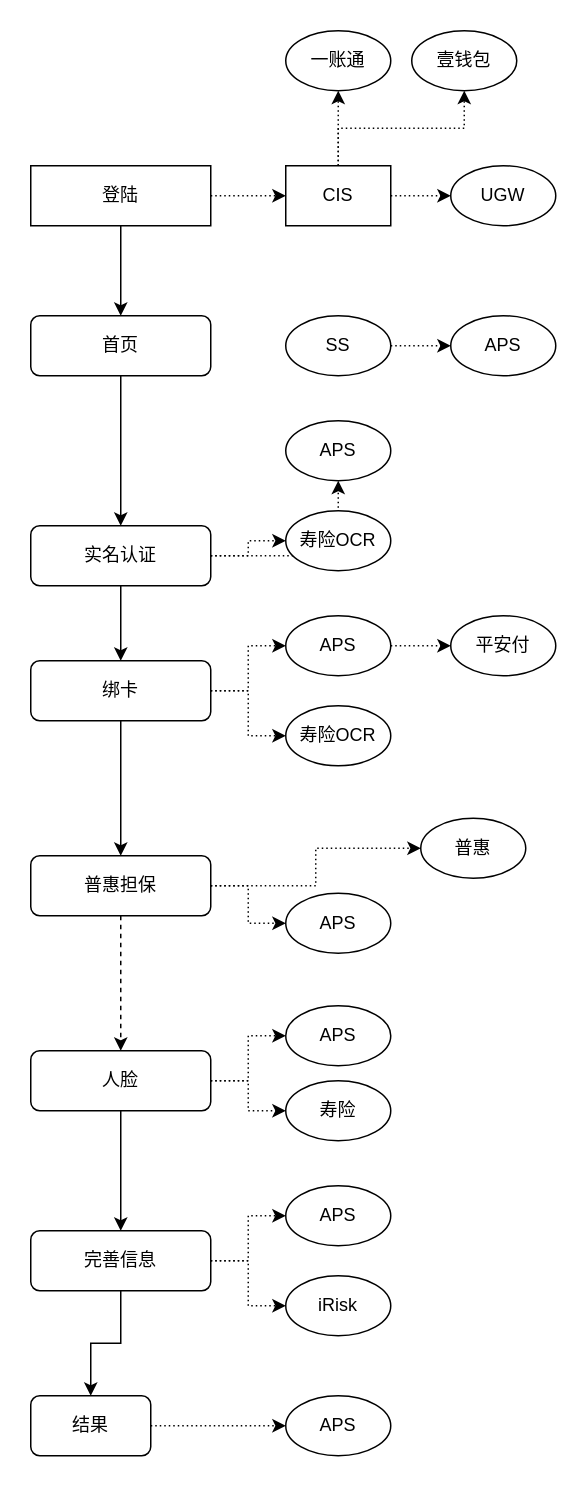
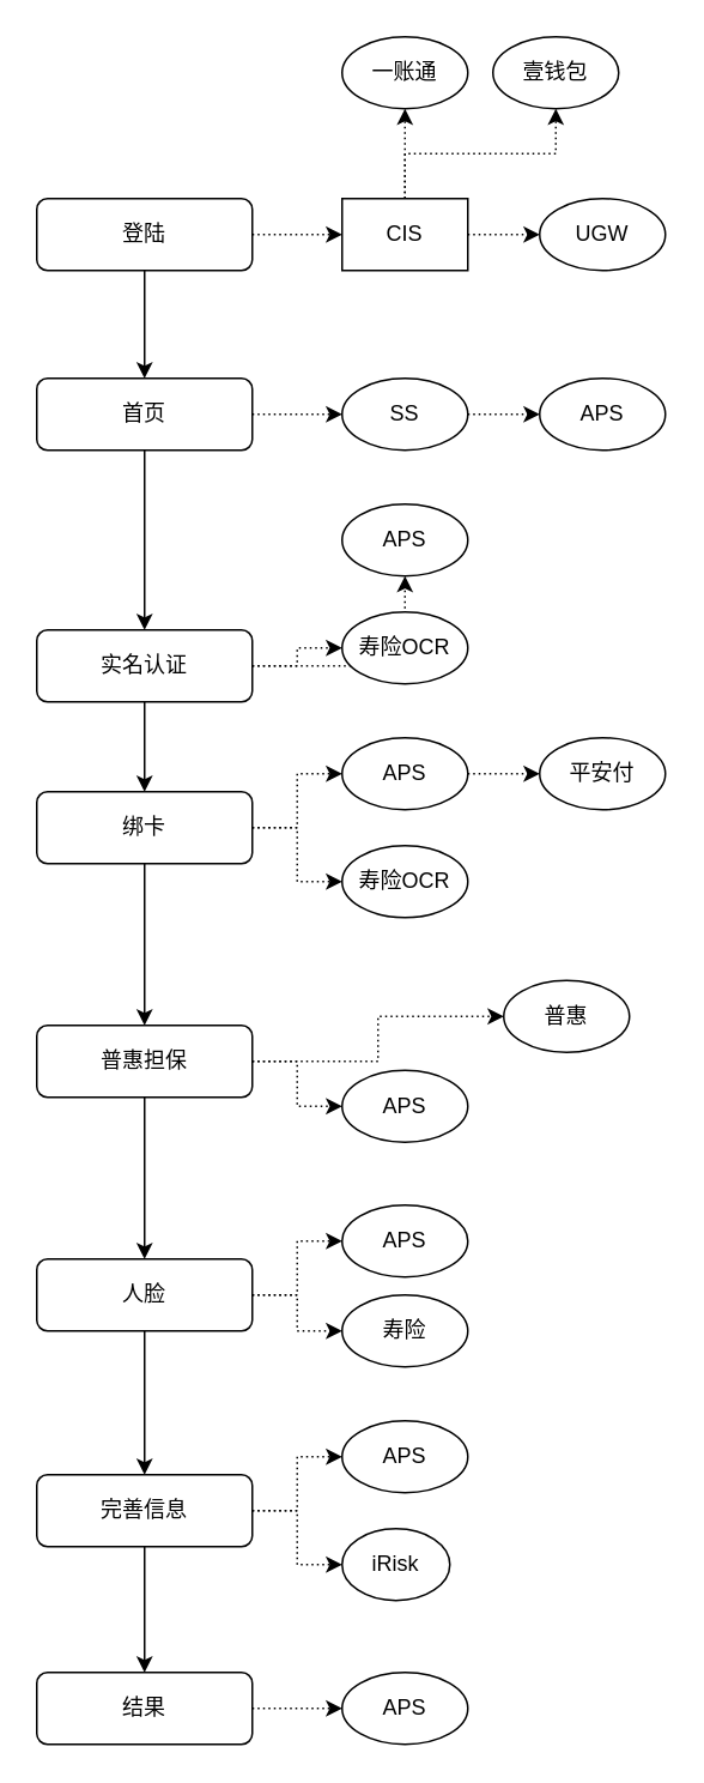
- <mxCell id="7" value="登陆" style="whiteSpace=wrap;html=1;rounded=0;" vertex="1" parent="1"><mxGeometry x="20" y="110" width="120" height="40" as="geometry" /></mxCell>
+ <mxCell id="7" value="登陆" style="rounded=1;whiteSpace=wrap;html=1;" vertex="1" parent="1"><mxGeometry x="20" y="110" width="120" height="40" as="geometry" /></mxCell>
+ <mxCell id="2" style="edgeStyle=orthogonalEdgeStyle;rounded=0;orthogonalLoop=1;jettySize=auto;html=1;exitX=1;exitY=0.5;exitDx=0;exitDy=0;entryX=0;entryY=0.5;entryDx=0;entryDy=0;dashed=1;dashPattern=1 2;" edge="1" parent="1" source="4" target="13"><mxGeometry relative="1" as="geometry" /></mxCell>
- <mxCell id="33" style="edgeStyle=orthogonalEdgeStyle;rounded=0;orthogonalLoop=1;jettySize=auto;html=1;exitX=0.5;exitY=1;exitDx=0;exitDy=0;entryX=0.5;entryY=0;entryDx=0;entryDy=0;dashed=1;" edge="1" parent="1" source="34" target="41"><mxGeometry relative="1" as="geometry" /></mxCell>
+ <mxCell id="33" style="edgeStyle=orthogonalEdgeStyle;rounded=0;orthogonalLoop=1;jettySize=auto;html=1;exitX=0.5;exitY=1;exitDx=0;exitDy=0;entryX=0.5;entryY=0;entryDx=0;entryDy=0;" edge="1" parent="1" source="34" target="41"><mxGeometry relative="1" as="geometry" /></mxCell>
- <mxCell id="49" value="iRisk" style="ellipse;whiteSpace=wrap;html=1;" vertex="1" parent="1"><mxGeometry x="190" y="850" width="70" height="40" as="geometry" /></mxCell>
+ <mxCell id="49" value="iRisk" style="ellipse;whiteSpace=wrap;html=1;" vertex="1" parent="1"><mxGeometry x="190" y="850" width="60" height="40" as="geometry" /></mxCell>
- <mxCell id="51" value="结果" style="rounded=1;whiteSpace=wrap;html=1;fontSize=12;glass=0;strokeWidth=1;shadow=0;" vertex="1" parent="1"><mxGeometry x="20" y="930" width="80" height="40" as="geometry" /></mxCell>
+ <mxCell id="51" value="结果" style="rounded=1;whiteSpace=wrap;html=1;fontSize=12;glass=0;strokeWidth=1;shadow=0;" vertex="1" parent="1"><mxGeometry x="20" y="930" width="120" height="40" as="geometry" /></mxCell>
